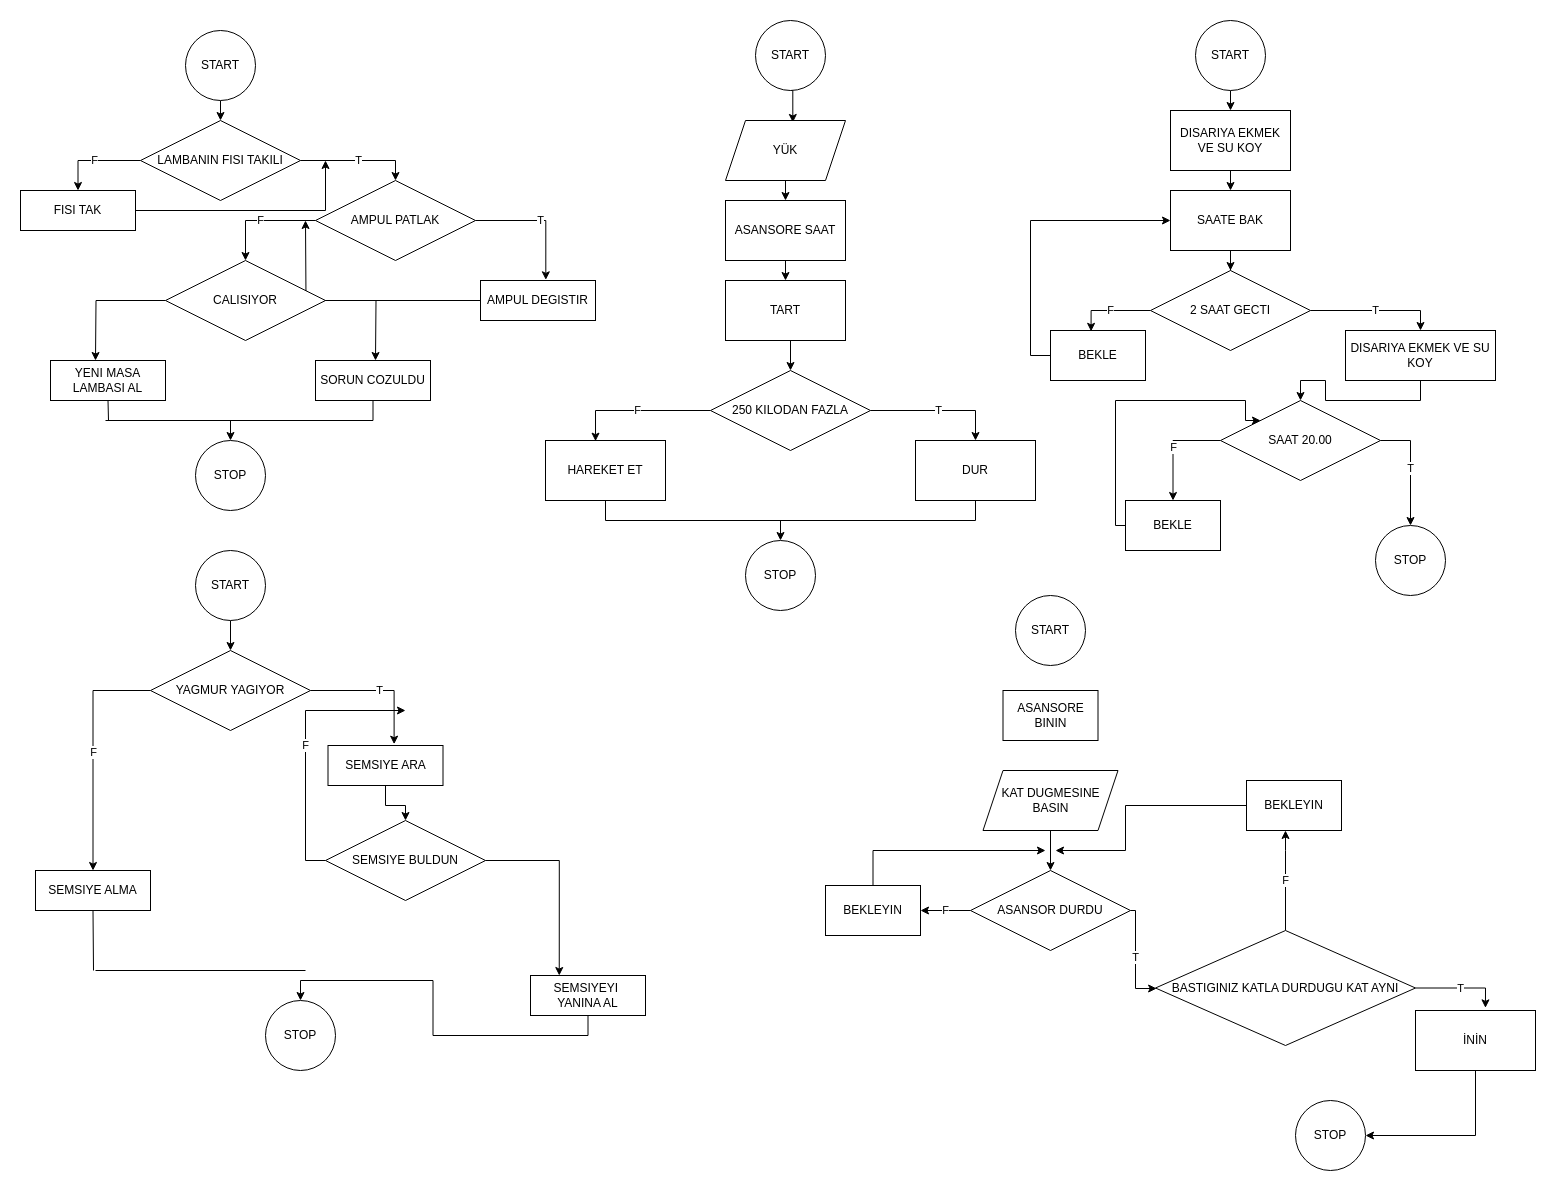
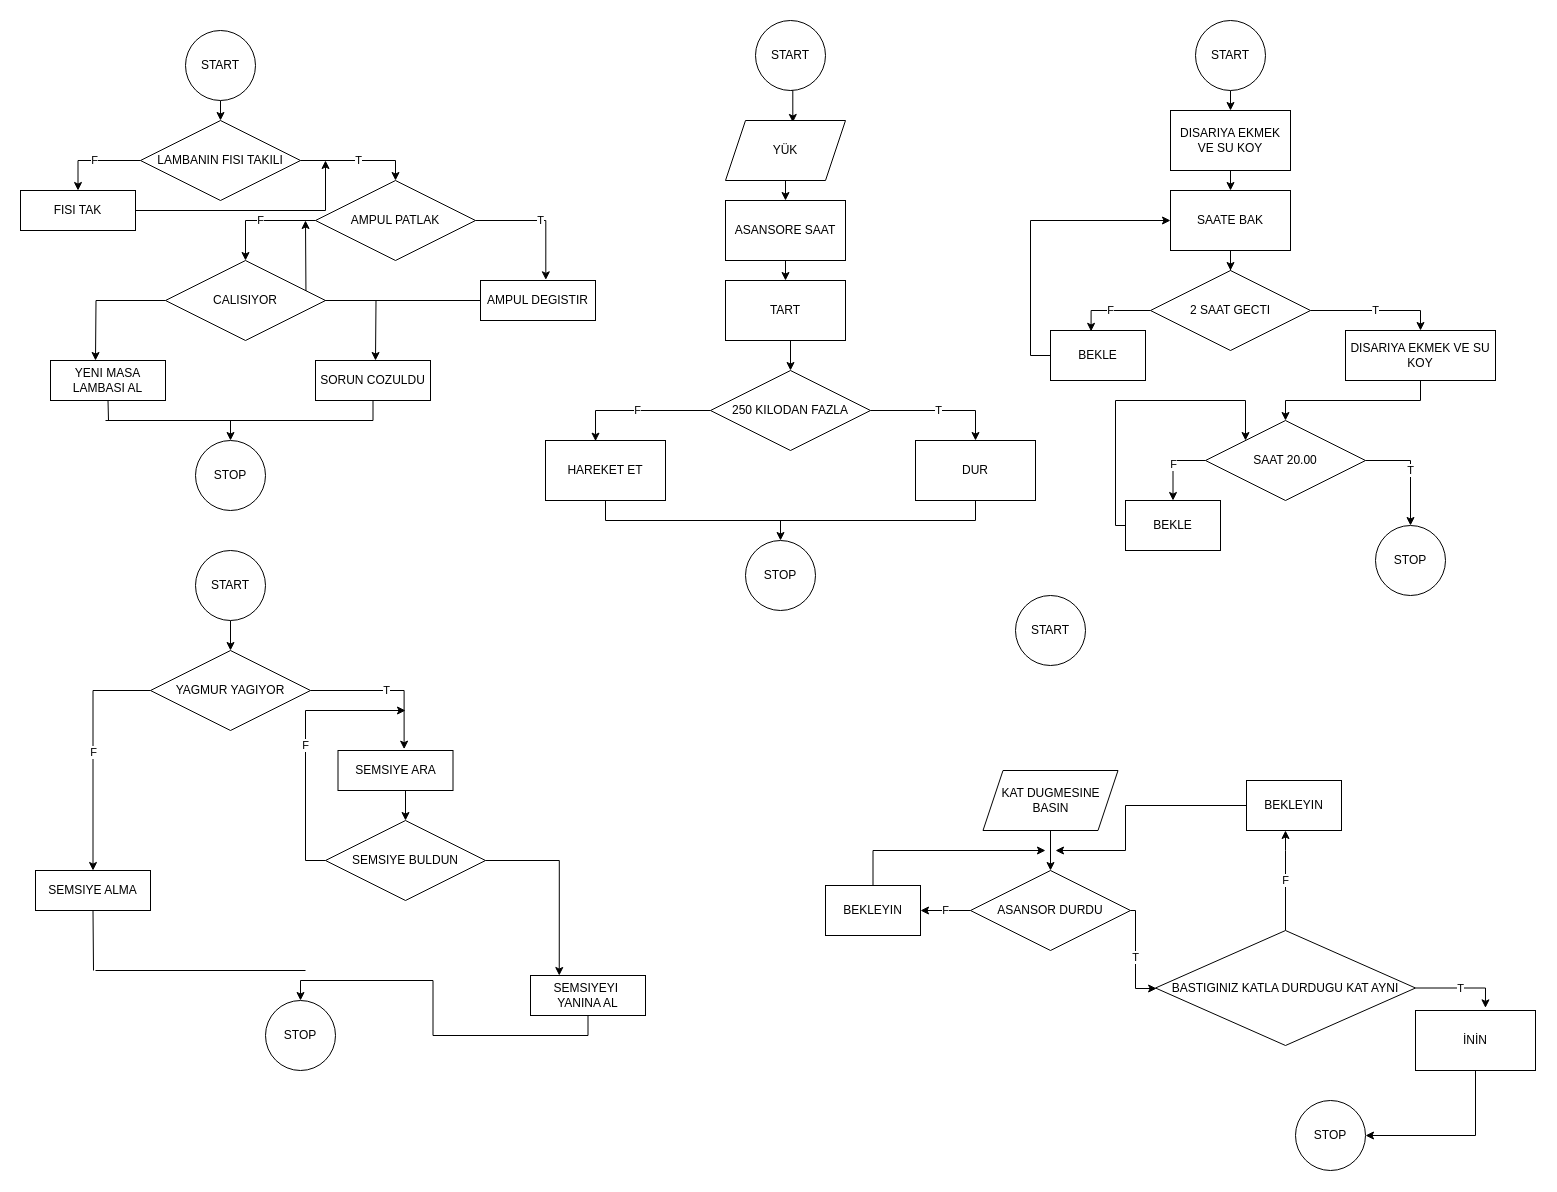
- <mxCell id="71" value="SAAT 20.00" style="rhombus;whiteSpace=wrap;html=1;" vertex="1" parent="1"><mxGeometry x="1220" y="400" width="160" height="80" as="geometry" /></mxCell>
+ <mxCell id="71" value="SAAT 20.00" style="rhombus;whiteSpace=wrap;html=1;" vertex="1" parent="1"><mxGeometry x="1205" y="420" width="160" height="80" as="geometry" /></mxCell>
- <mxCell id="78" value="ASANSORE BININ" style="rounded=0;whiteSpace=wrap;html=1;" vertex="1" parent="1"><mxGeometry x="1002.5" y="690" width="95" height="50" as="geometry" /></mxCell>
- <mxCell id="30" value="SEMSIYE ARA" style="rounded=0;whiteSpace=wrap;html=1;" parent="1" vertex="1"><mxGeometry x="327.5" y="745" width="115" height="40" as="geometry" /></mxCell>
+ <mxCell id="30" value="SEMSIYE ARA" style="rounded=0;whiteSpace=wrap;html=1;" parent="1" vertex="1"><mxGeometry x="337.5" y="750" width="115" height="40" as="geometry" /></mxCell>
